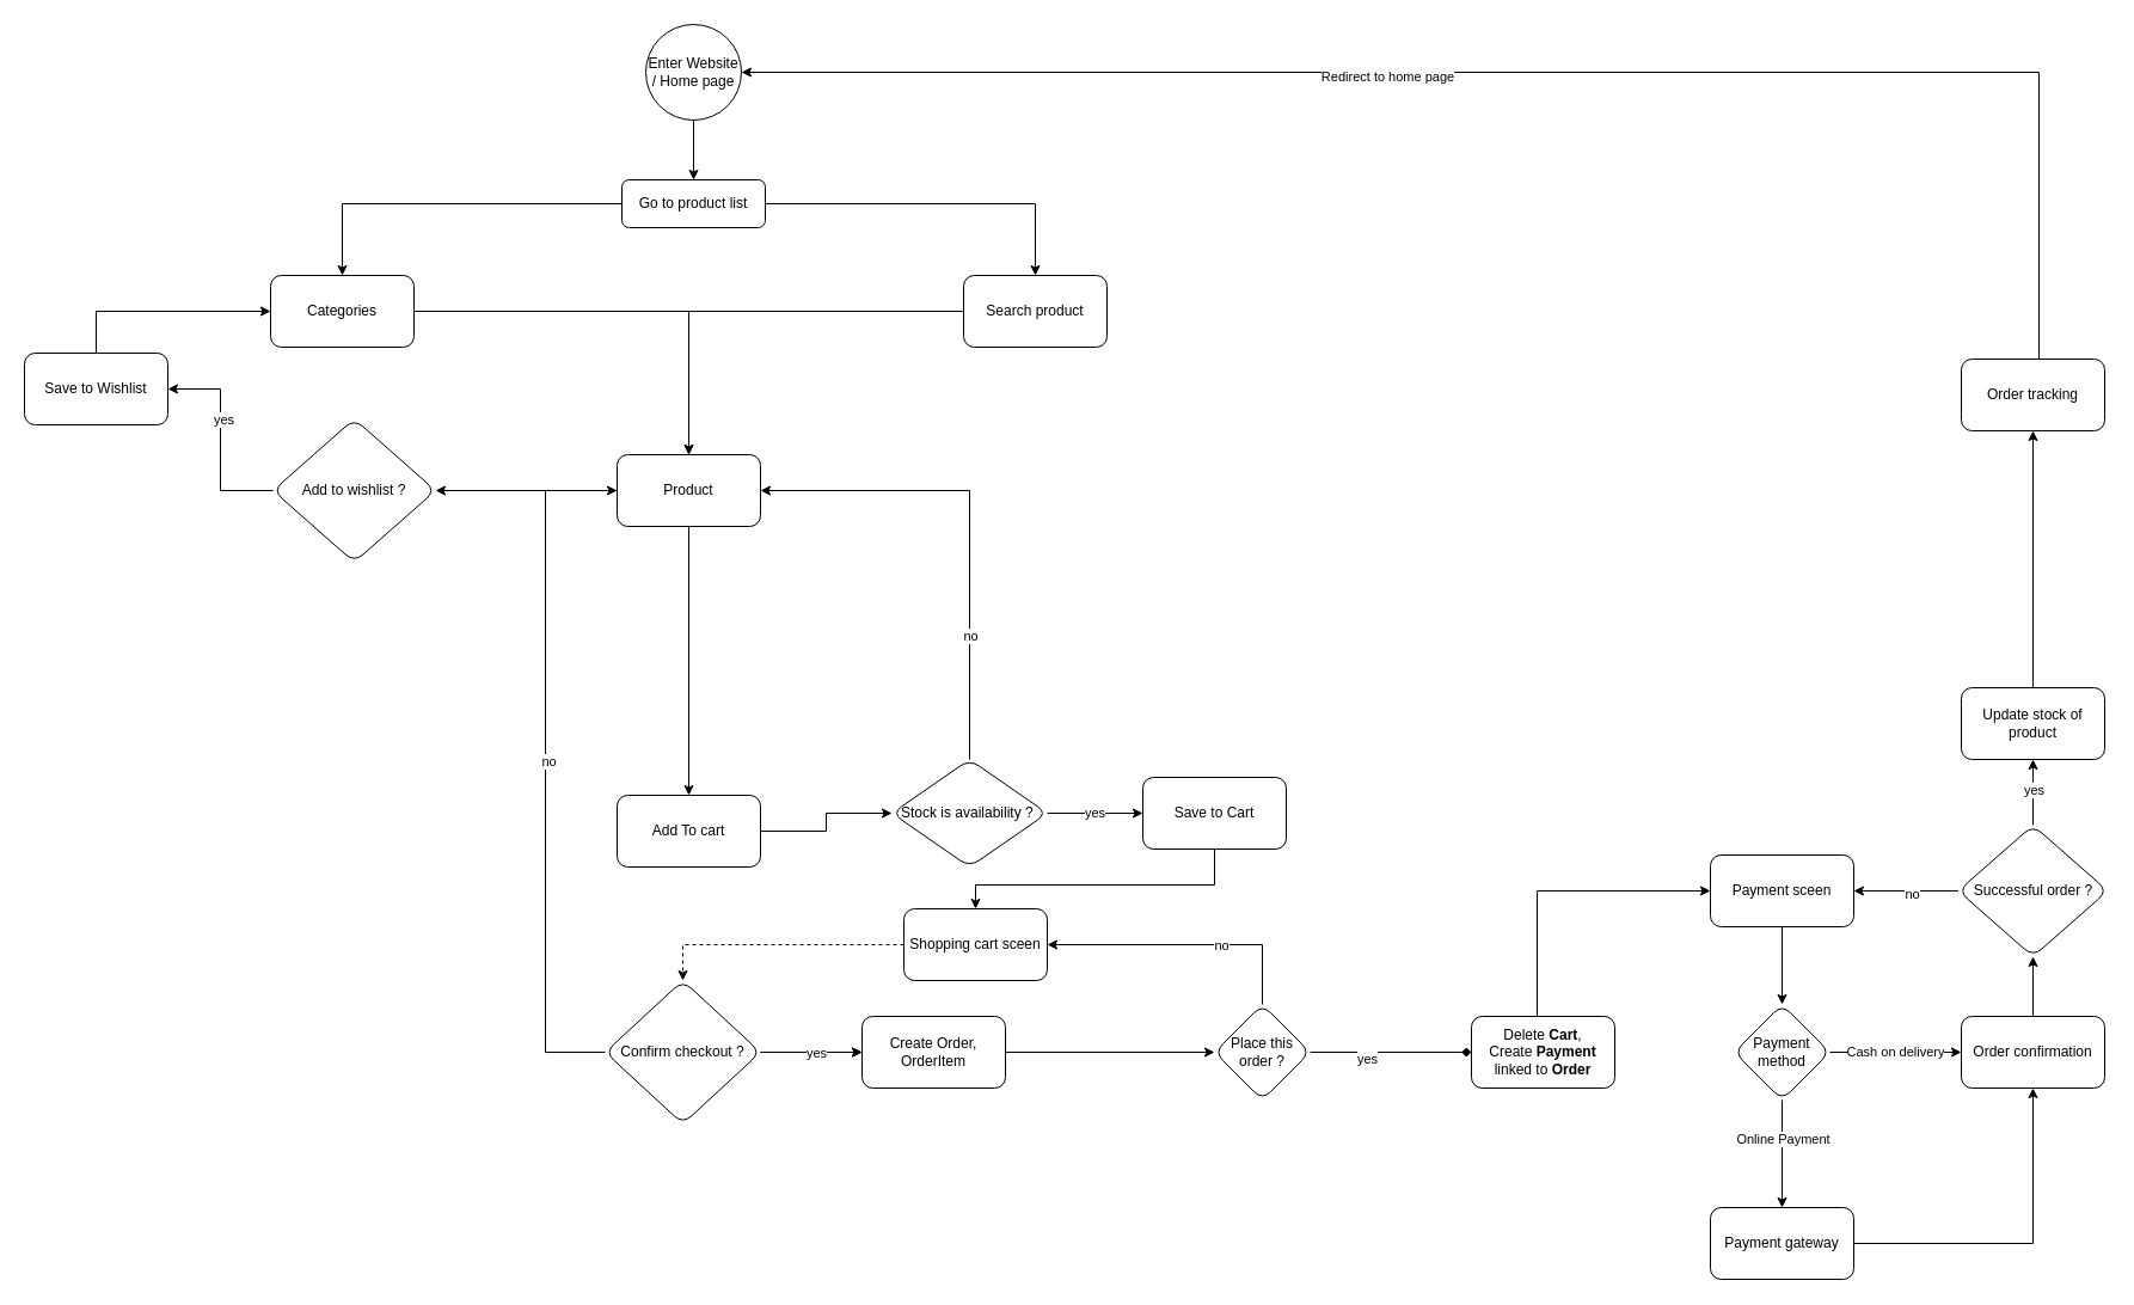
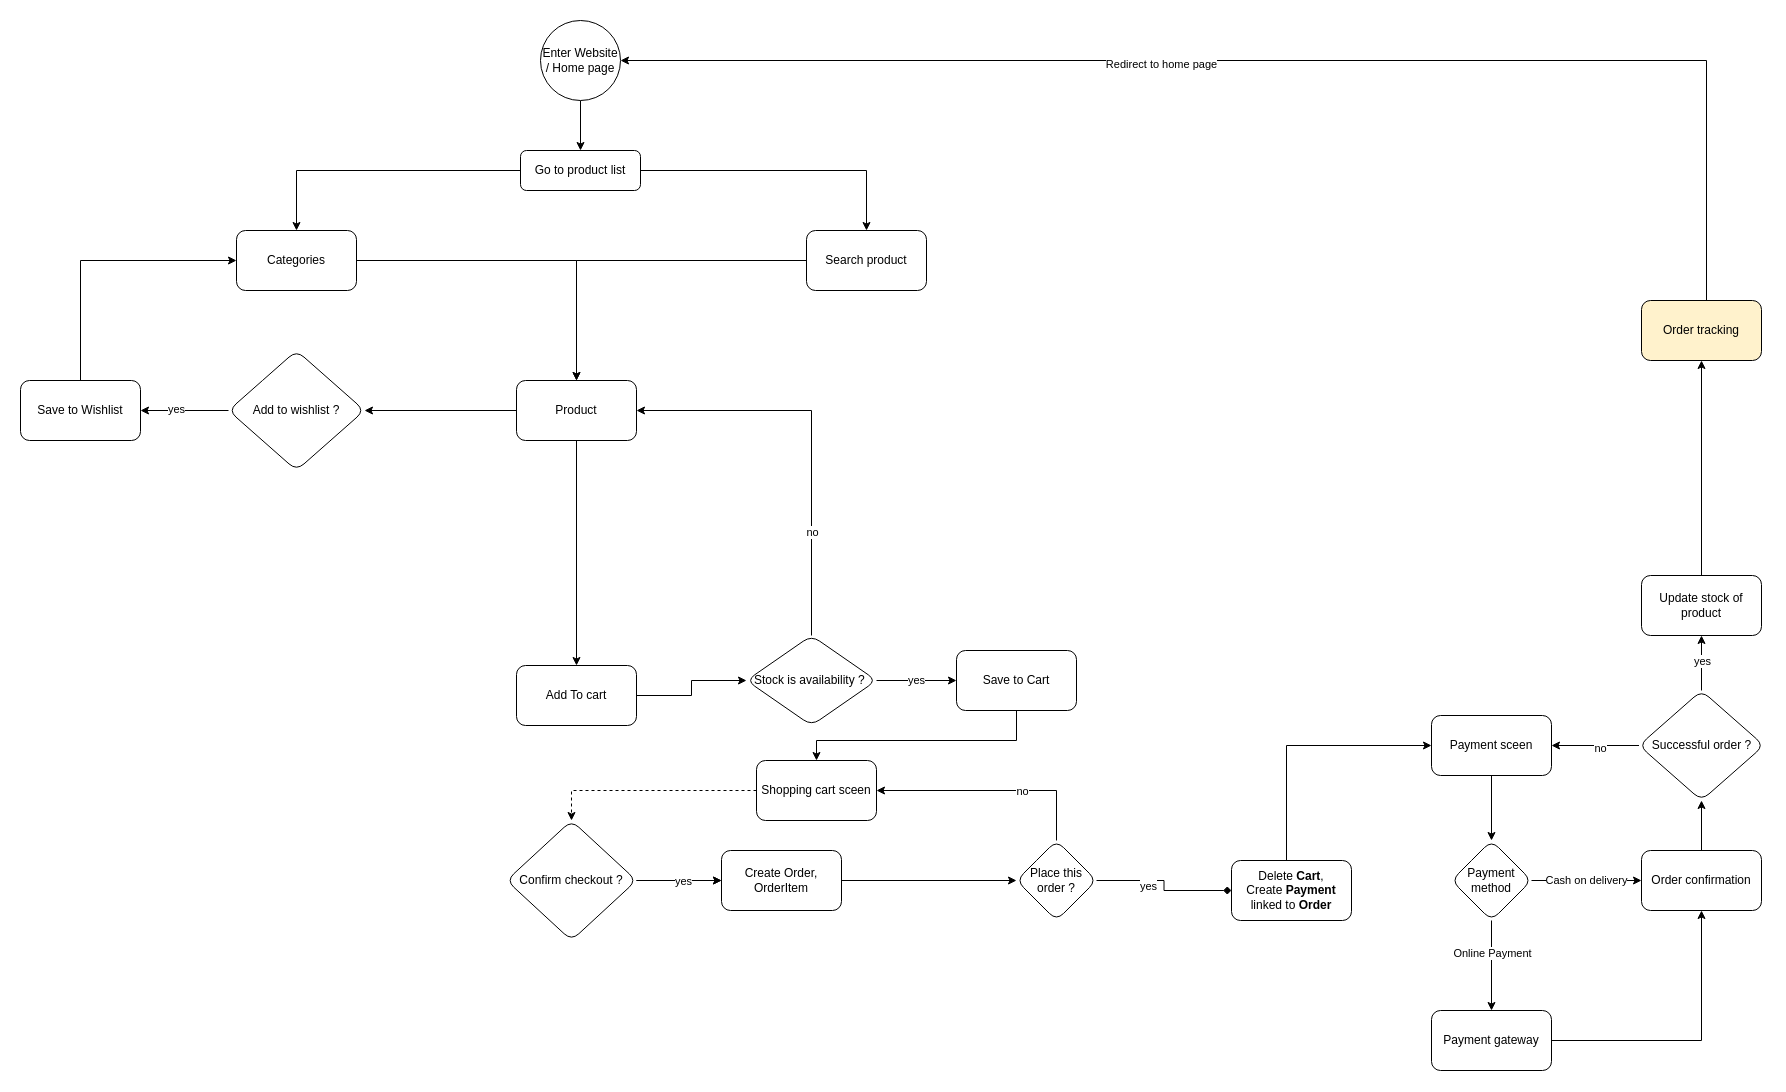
- <mxCell id="10" value="Categories" style="whiteSpace=wrap;html=1;rounded=1;glass=0;strokeWidth=1;shadow=0;" vertex="1" parent="1"><mxGeometry x="226" y="230" width="120" height="60" as="geometry" /></mxCell>
+ <mxCell id="10" value="Categories" style="whiteSpace=wrap;html=1;rounded=1;glass=0;strokeWidth=1;shadow=0;" vertex="1" parent="1"><mxGeometry x="236" y="230" width="120" height="60" as="geometry" /></mxCell>
- <mxCell id="26" value="Save to Wishlist" style="whiteSpace=wrap;html=1;rounded=1;glass=0;strokeWidth=1;shadow=0;" vertex="1" parent="1"><mxGeometry x="20" y="295" width="120" height="60" as="geometry" /></mxCell>
+ <mxCell id="26" value="Save to Wishlist" style="whiteSpace=wrap;html=1;rounded=1;glass=0;strokeWidth=1;shadow=0;" vertex="1" parent="1"><mxGeometry x="20" y="380" width="120" height="60" as="geometry" /></mxCell>
- <mxCell id="48" value="Order tracking" style="whiteSpace=wrap;html=1;rounded=1;glass=0;strokeWidth=1;shadow=0;" vertex="1" parent="1"><mxGeometry x="1641" y="300" width="120" height="60" as="geometry" /></mxCell>
+ <mxCell id="48" value="Order tracking" style="whiteSpace=wrap;html=1;rounded=1;glass=0;strokeWidth=1;shadow=0;fillColor=#fff2cc;" vertex="1" parent="1"><mxGeometry x="1641" y="300" width="120" height="60" as="geometry" /></mxCell>
- <mxCell id="19" style="edgeStyle=orthogonalEdgeStyle;rounded=0;orthogonalLoop=1;jettySize=auto;html=1;" edge="1" parent="1" source="24" target="13"><mxGeometry relative="1" as="geometry"><Array as="points"><mxPoint x="456" y="880" /><mxPoint x="456" y="410" /></Array></mxGeometry></mxCell>
- <mxCell id="20" value="no" style="edgeLabel;html=1;align=center;verticalAlign=middle;resizable=0;points=[];" vertex="1" connectable="0" parent="19"><mxGeometry x="0.013" y="-2" relative="1" as="geometry"><mxPoint as="offset" /></mxGeometry></mxCell>
- <mxCell id="37" value="Delete &lt;b&gt;Cart&lt;/b&gt;,&lt;div&gt;Create &lt;b&gt;Payment&lt;/b&gt; linked to &lt;b&gt;Order&lt;/b&gt;&lt;/div&gt;" style="whiteSpace=wrap;html=1;rounded=1;glass=0;strokeWidth=1;shadow=0;" vertex="1" parent="1"><mxGeometry x="1231" y="850" width="120" height="60" as="geometry" /></mxCell>
+ <mxCell id="37" value="Delete &lt;b&gt;Cart&lt;/b&gt;,&lt;div&gt;Create &lt;b&gt;Payment&lt;/b&gt; linked to &lt;b&gt;Order&lt;/b&gt;&lt;/div&gt;" style="whiteSpace=wrap;html=1;rounded=1;glass=0;strokeWidth=1;shadow=0;" vertex="1" parent="1"><mxGeometry x="1231" y="860" width="120" height="60" as="geometry" /></mxCell>
